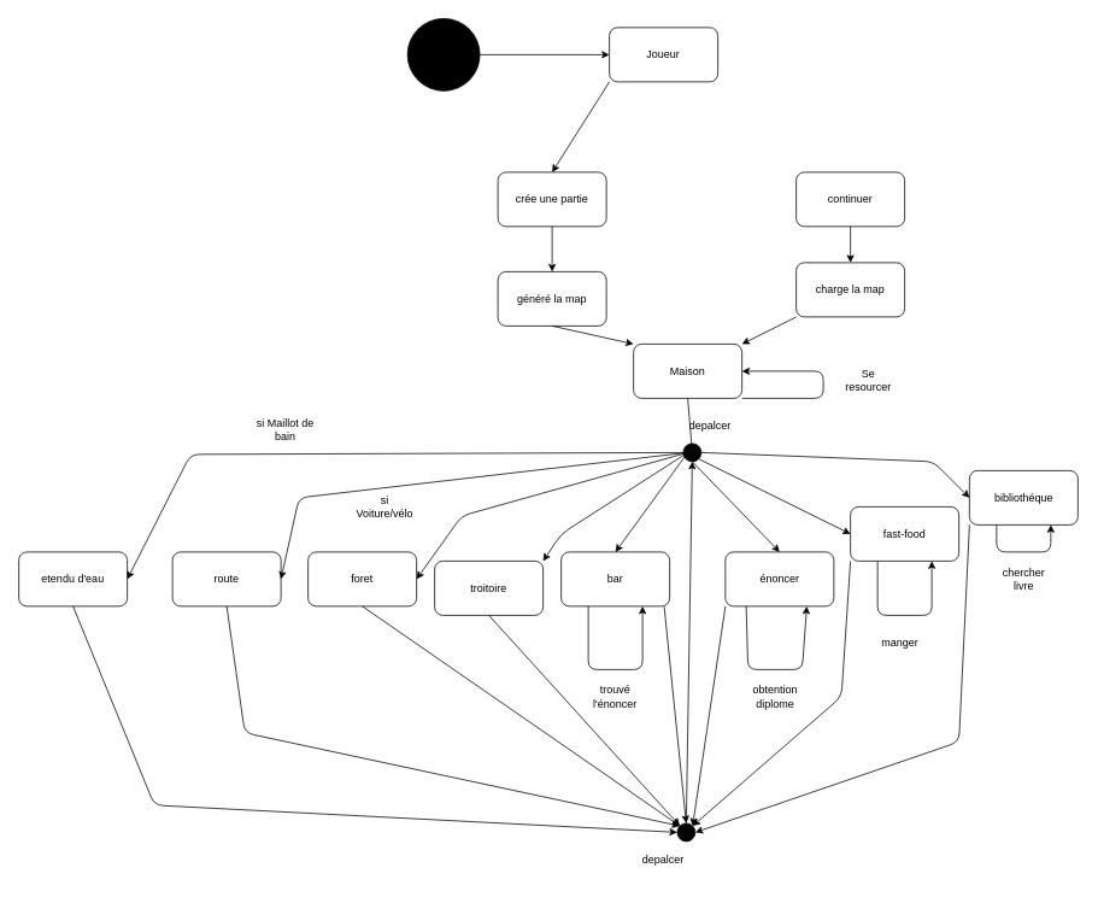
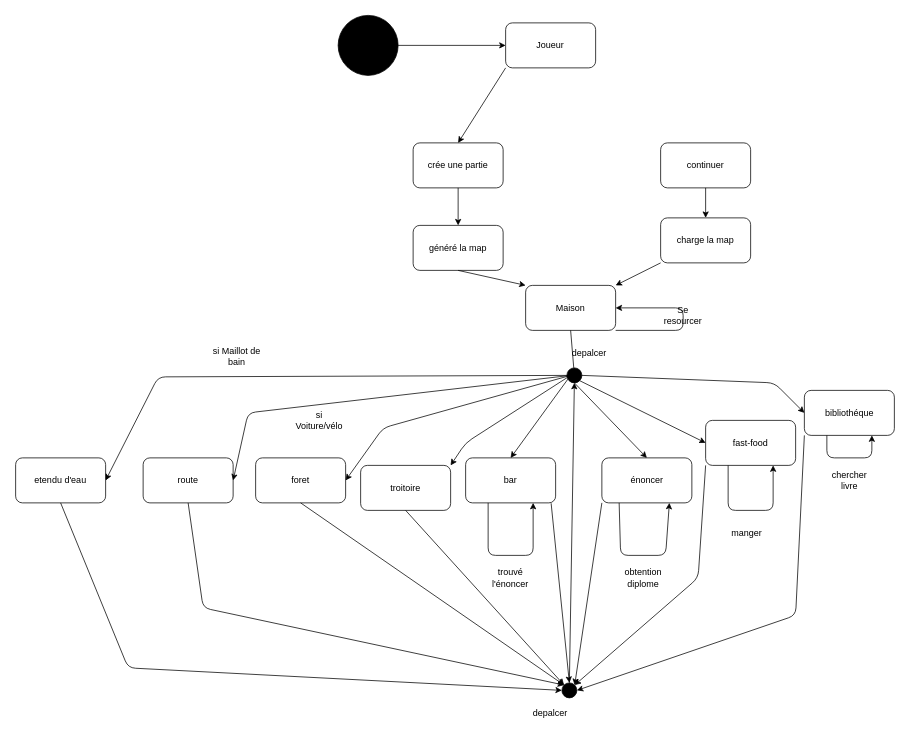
- <mxCell id="11" value="Se resourcer" style="text;html=1;strokeColor=none;fillColor=none;align=center;verticalAlign=middle;whiteSpace=wrap;rounded=0;" vertex="1" parent="1"><mxGeometry x="930" y="400" width="60" height="40" as="geometry" /></mxCell>
+ <mxCell id="11" value="Se resourcer" style="text;html=1;strokeColor=none;fillColor=none;align=center;verticalAlign=middle;whiteSpace=wrap;rounded=0;" vertex="1" parent="1"><mxGeometry x="880" y="400" width="60" height="40" as="geometry" /></mxCell>
